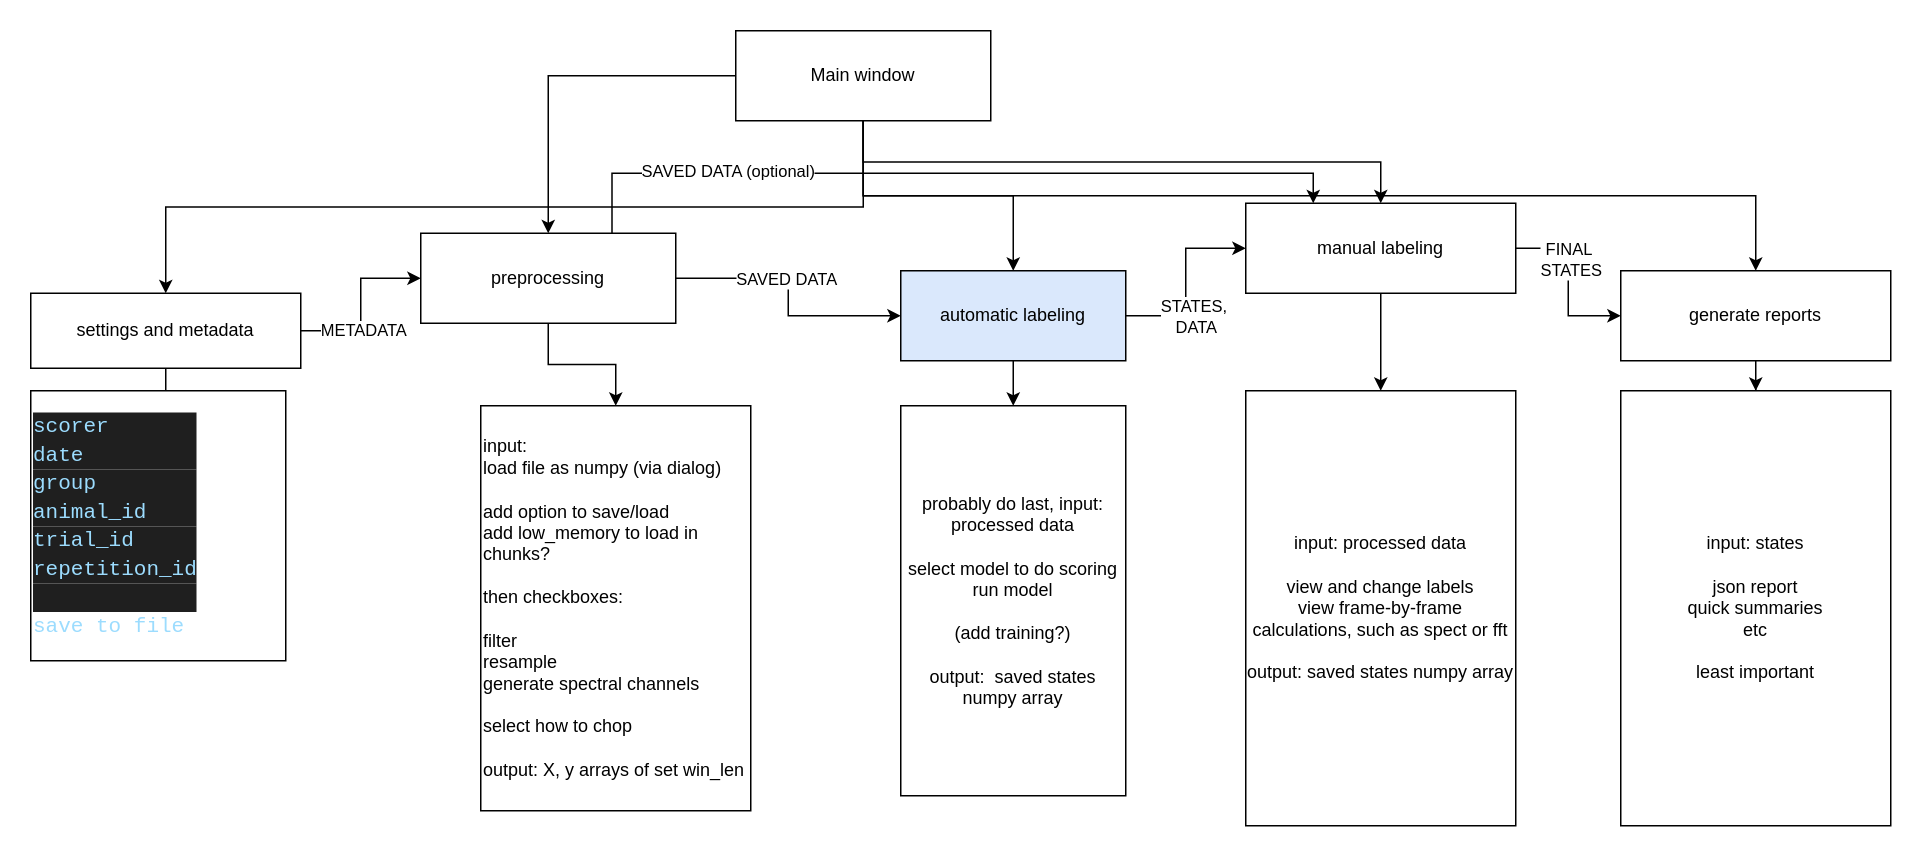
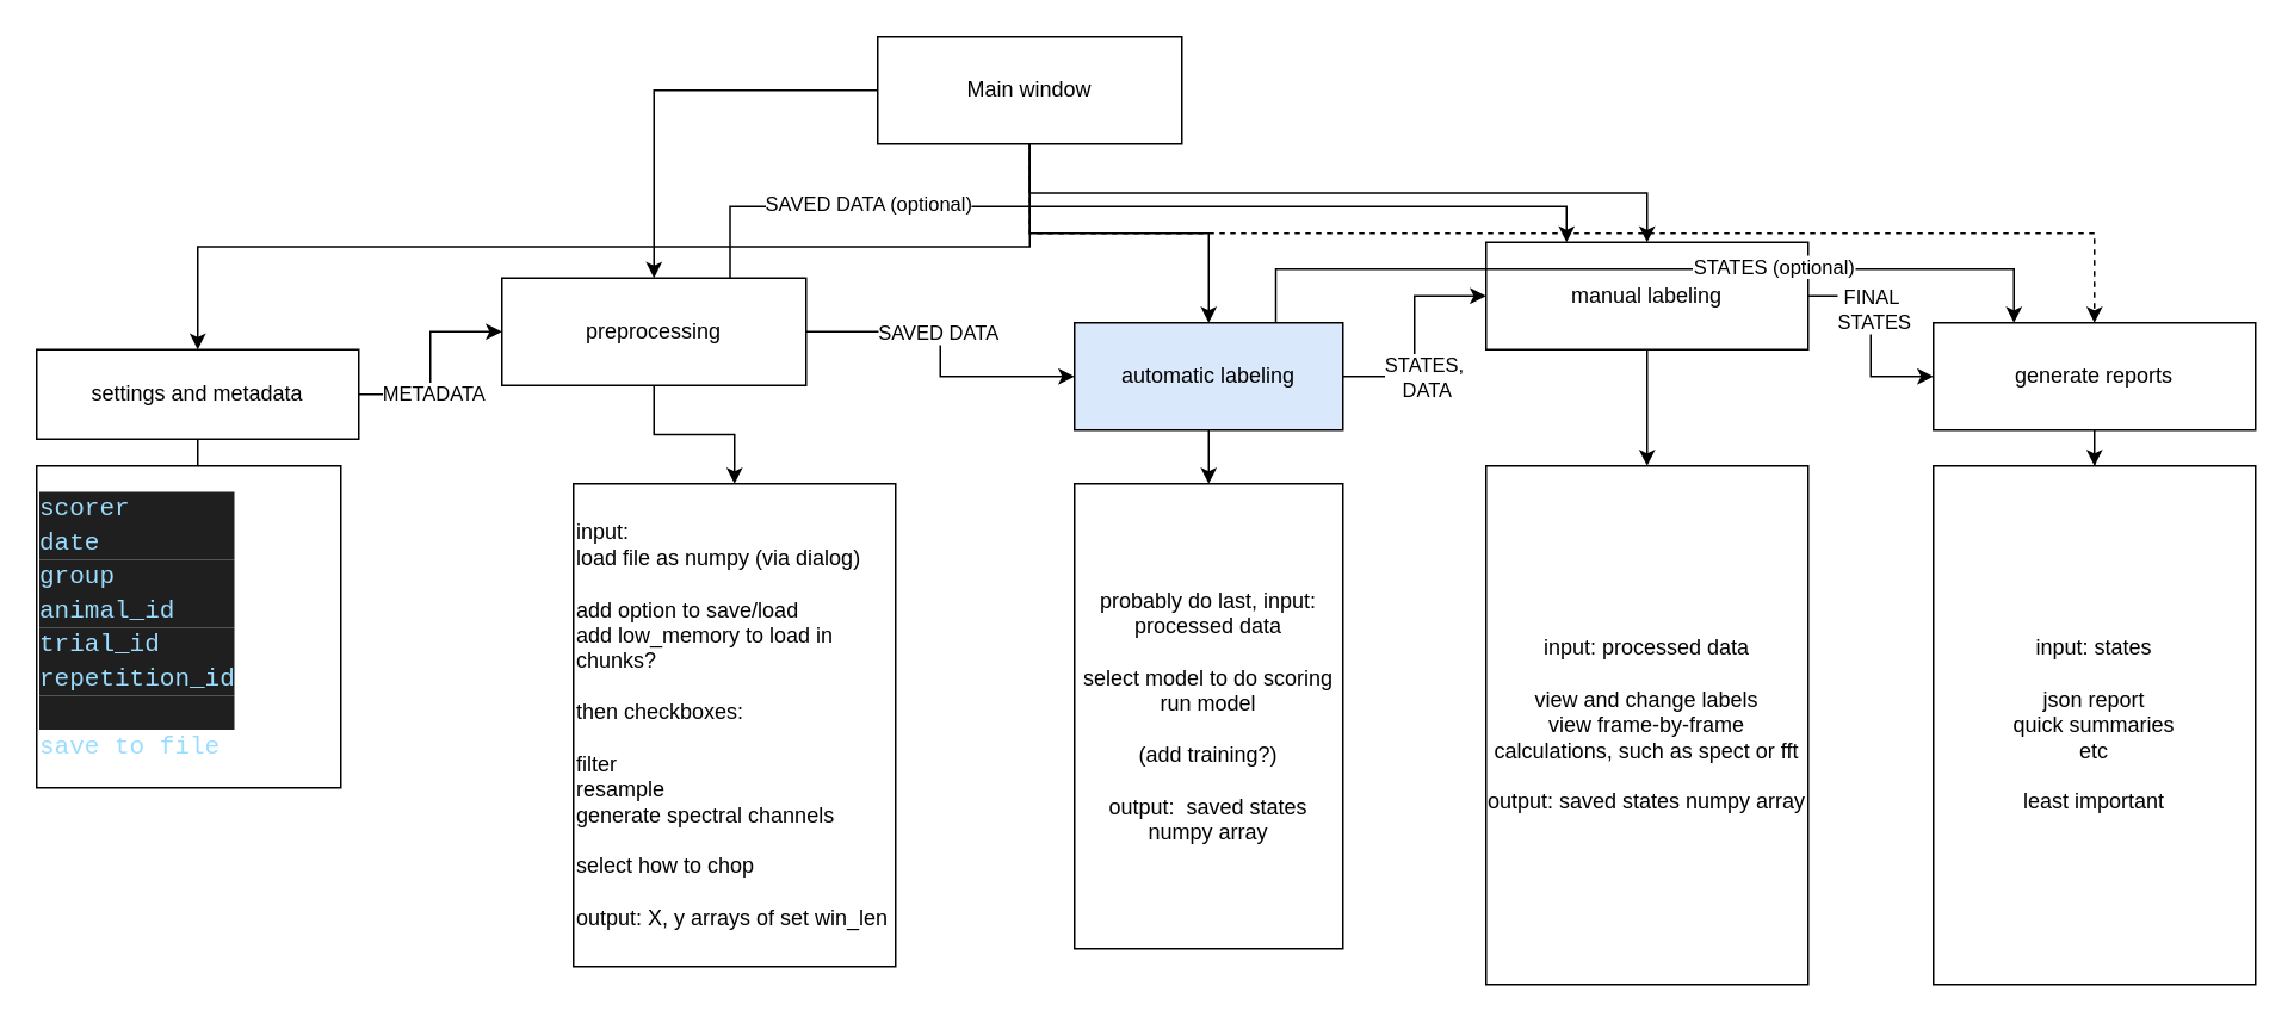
- <mxCell id="6" style="edgeStyle=orthogonalEdgeStyle;rounded=0;orthogonalLoop=1;jettySize=auto;html=1;exitX=0.5;exitY=1;exitDx=0;exitDy=0;entryX=0.5;entryY=0;entryDx=0;entryDy=0;" edge="1" parent="1" source="7" target="29"><mxGeometry relative="1" as="geometry" /></mxCell>
+ <mxCell id="6" style="edgeStyle=orthogonalEdgeStyle;rounded=0;orthogonalLoop=1;jettySize=auto;html=1;exitX=0.5;exitY=1;exitDx=0;exitDy=0;entryX=0.5;entryY=0;entryDx=0;entryDy=0;dashed=1;" edge="1" parent="1" source="7" target="29"><mxGeometry relative="1" as="geometry" /></mxCell>
+ <mxCell id="24" style="edgeStyle=orthogonalEdgeStyle;rounded=0;orthogonalLoop=1;jettySize=auto;html=1;exitX=0.75;exitY=0;exitDx=0;exitDy=0;entryX=0.25;entryY=0;entryDx=0;entryDy=0;" edge="1" parent="1" source="27" target="29"><mxGeometry relative="1" as="geometry"><Array as="points"><mxPoint x="713" y="150" /><mxPoint x="1125" y="150" /></Array></mxGeometry></mxCell>
+ <mxCell id="25" value="STATES (optional)" style="edgeLabel;html=1;align=center;verticalAlign=middle;resizable=0;points=[];" vertex="1" connectable="0" parent="24"><mxGeometry x="0.303" y="2" relative="1" as="geometry"><mxPoint as="offset" /></mxGeometry></mxCell>
